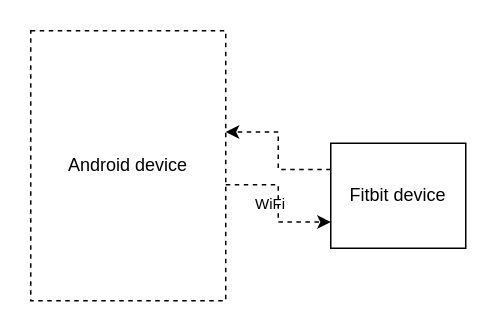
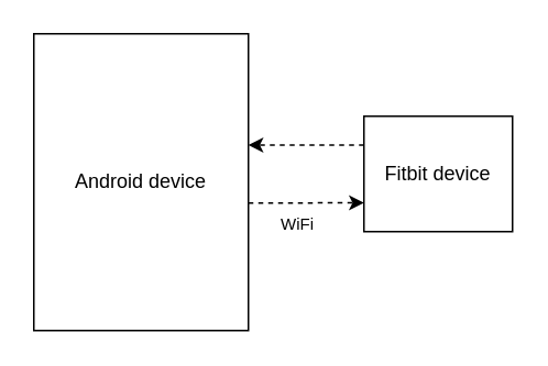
- <mxCell id="2" value="Android device" style="rounded=0;whiteSpace=wrap;html=1;dashed=1;" parent="1" vertex="1"><mxGeometry x="20" y="20" width="130" height="180" as="geometry" /></mxCell>
+ <mxCell id="2" value="Android device" style="rounded=0;whiteSpace=wrap;html=1;" parent="1" vertex="1"><mxGeometry x="20" y="20" width="130" height="180" as="geometry" /></mxCell>
- <mxCell id="5" value="Fitbit device" style="rounded=0;whiteSpace=wrap;html=1;" parent="1" vertex="1"><mxGeometry x="220" y="95" width="90" height="70" as="geometry" /></mxCell>
+ <mxCell id="5" value="Fitbit device" style="rounded=0;whiteSpace=wrap;html=1;" parent="1" vertex="1"><mxGeometry x="220" y="70" width="90" height="70" as="geometry" /></mxCell>
